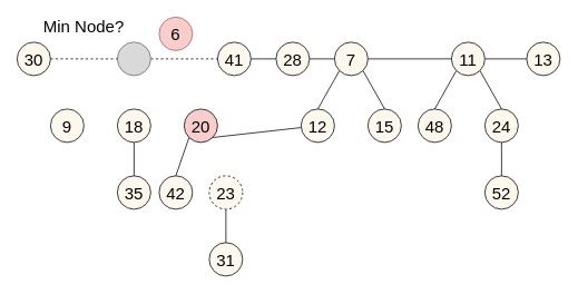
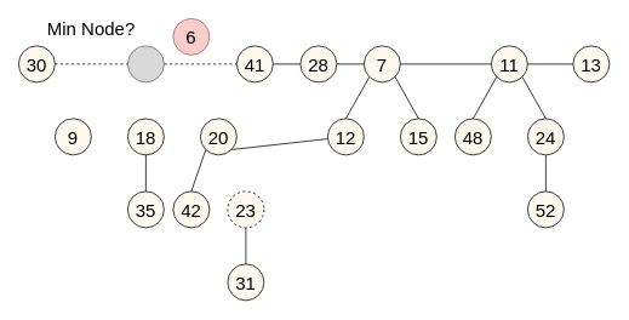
- <mxCell id="11" value="&lt;font style=&quot;font-size: 20px&quot;&gt;20&lt;br&gt;&lt;/font&gt;" style="ellipse;whiteSpace=wrap;html=1;aspect=fixed;fillColor=#f8cecc;" parent="1" vertex="1"><mxGeometry x="220" y="130" width="40" height="40" as="geometry" /></mxCell>
+ <mxCell id="11" value="&lt;font style=&quot;font-size: 20px&quot;&gt;20&lt;br&gt;&lt;/font&gt;" style="ellipse;whiteSpace=wrap;html=1;aspect=fixed;fillColor=#FDF8ED;" parent="1" vertex="1"><mxGeometry x="220" y="130" width="40" height="40" as="geometry" /></mxCell>
